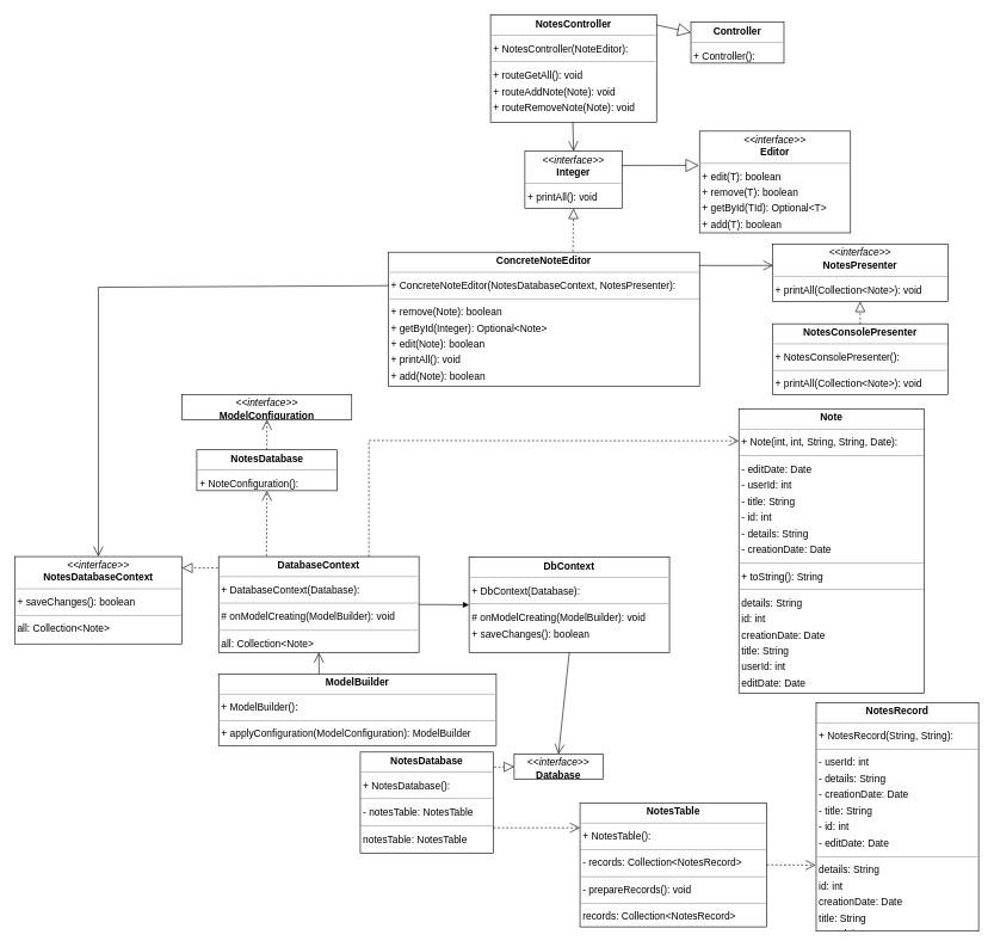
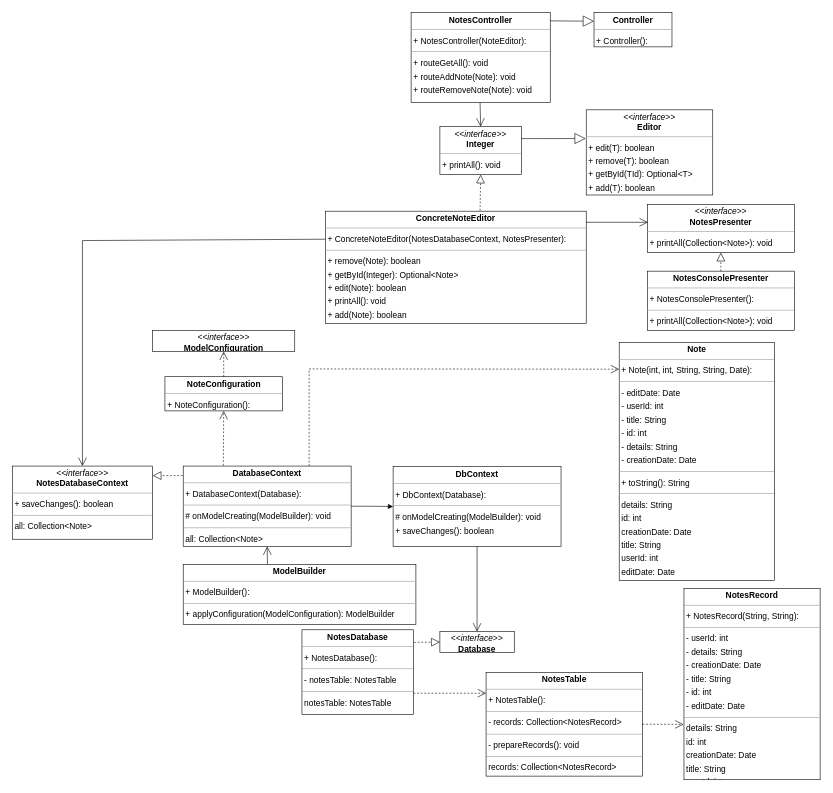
- <mxCell id="3" value="&lt;p style=&quot;margin:0px;margin-top:4px;text-align:center;&quot;&gt;&lt;b&gt;Controller&lt;/b&gt;&lt;/p&gt;&lt;hr size=&quot;1&quot;/&gt;&lt;p style=&quot;margin:0 0 0 4px;line-height:1.6;&quot;&gt;+ Controller(): &lt;/p&gt;" style="verticalAlign=top;align=left;overflow=fill;fontSize=14;fontFamily=Helvetica;html=1;rounded=0;shadow=0;comic=0;labelBackgroundColor=none;strokeWidth=1;" parent="1" vertex="1"><mxGeometry x="965" y="30" width="130" height="57" as="geometry" /></mxCell>
+ <mxCell id="3" value="&lt;p style=&quot;margin:0px;margin-top:4px;text-align:center;&quot;&gt;&lt;b&gt;Controller&lt;/b&gt;&lt;/p&gt;&lt;hr size=&quot;1&quot;/&gt;&lt;p style=&quot;margin:0 0 0 4px;line-height:1.6;&quot;&gt;+ Controller(): &lt;/p&gt;" style="verticalAlign=top;align=left;overflow=fill;fontSize=14;fontFamily=Helvetica;html=1;rounded=0;shadow=0;comic=0;labelBackgroundColor=none;strokeWidth=1;" parent="1" vertex="1"><mxGeometry x="990" y="20" width="130" height="57" as="geometry" /></mxCell>
- <mxCell id="11" value="&lt;p style=&quot;margin:0px;margin-top:4px;text-align:center;&quot;&gt;&lt;b&gt;NotesDatabase&lt;/b&gt;&lt;/p&gt;&lt;hr size=&quot;1&quot;/&gt;&lt;p style=&quot;margin:0 0 0 4px;line-height:1.6;&quot;&gt;+ NoteConfiguration(): &lt;/p&gt;" style="verticalAlign=top;align=left;overflow=fill;fontSize=14;fontFamily=Helvetica;html=1;rounded=0;shadow=0;comic=0;labelBackgroundColor=none;strokeWidth=1;" parent="1" vertex="1"><mxGeometry x="274.5" y="627" width="196" height="57" as="geometry" /></mxCell>
+ <mxCell id="11" value="&lt;p style=&quot;margin:0px;margin-top:4px;text-align:center;&quot;&gt;&lt;b&gt;NoteConfiguration&lt;/b&gt;&lt;/p&gt;&lt;hr size=&quot;1&quot;/&gt;&lt;p style=&quot;margin:0 0 0 4px;line-height:1.6;&quot;&gt;+ NoteConfiguration(): &lt;/p&gt;" style="verticalAlign=top;align=left;overflow=fill;fontSize=14;fontFamily=Helvetica;html=1;rounded=0;shadow=0;comic=0;labelBackgroundColor=none;strokeWidth=1;" parent="1" vertex="1"><mxGeometry x="274.5" y="627" width="196" height="57" as="geometry" /></mxCell>
- <mxCell id="4" value="&lt;p style=&quot;margin:0px;margin-top:4px;text-align:center;&quot;&gt;&lt;i&gt;&amp;lt;&amp;lt;interface&amp;gt;&amp;gt;&lt;/i&gt;&lt;br/&gt;&lt;b&gt;Database&lt;/b&gt;&lt;/p&gt;&lt;hr size=&quot;1&quot;/&gt;" style="verticalAlign=top;align=left;overflow=fill;fontSize=14;fontFamily=Helvetica;html=1;rounded=0;shadow=0;comic=0;labelBackgroundColor=none;strokeWidth=1;" parent="1" vertex="1"><mxGeometry x="718" y="1052" width="124" height="35" as="geometry" /></mxCell>
+ <mxCell id="4" value="&lt;p style=&quot;margin:0px;margin-top:4px;text-align:center;&quot;&gt;&lt;i&gt;&amp;lt;&amp;lt;interface&amp;gt;&amp;gt;&lt;/i&gt;&lt;br/&gt;&lt;b&gt;Database&lt;/b&gt;&lt;/p&gt;&lt;hr size=&quot;1&quot;/&gt;" style="verticalAlign=top;align=left;overflow=fill;fontSize=14;fontFamily=Helvetica;html=1;rounded=0;shadow=0;comic=0;labelBackgroundColor=none;strokeWidth=1;" parent="1" vertex="1"><mxGeometry x="733" y="1052" width="124" height="35" as="geometry" /></mxCell>
